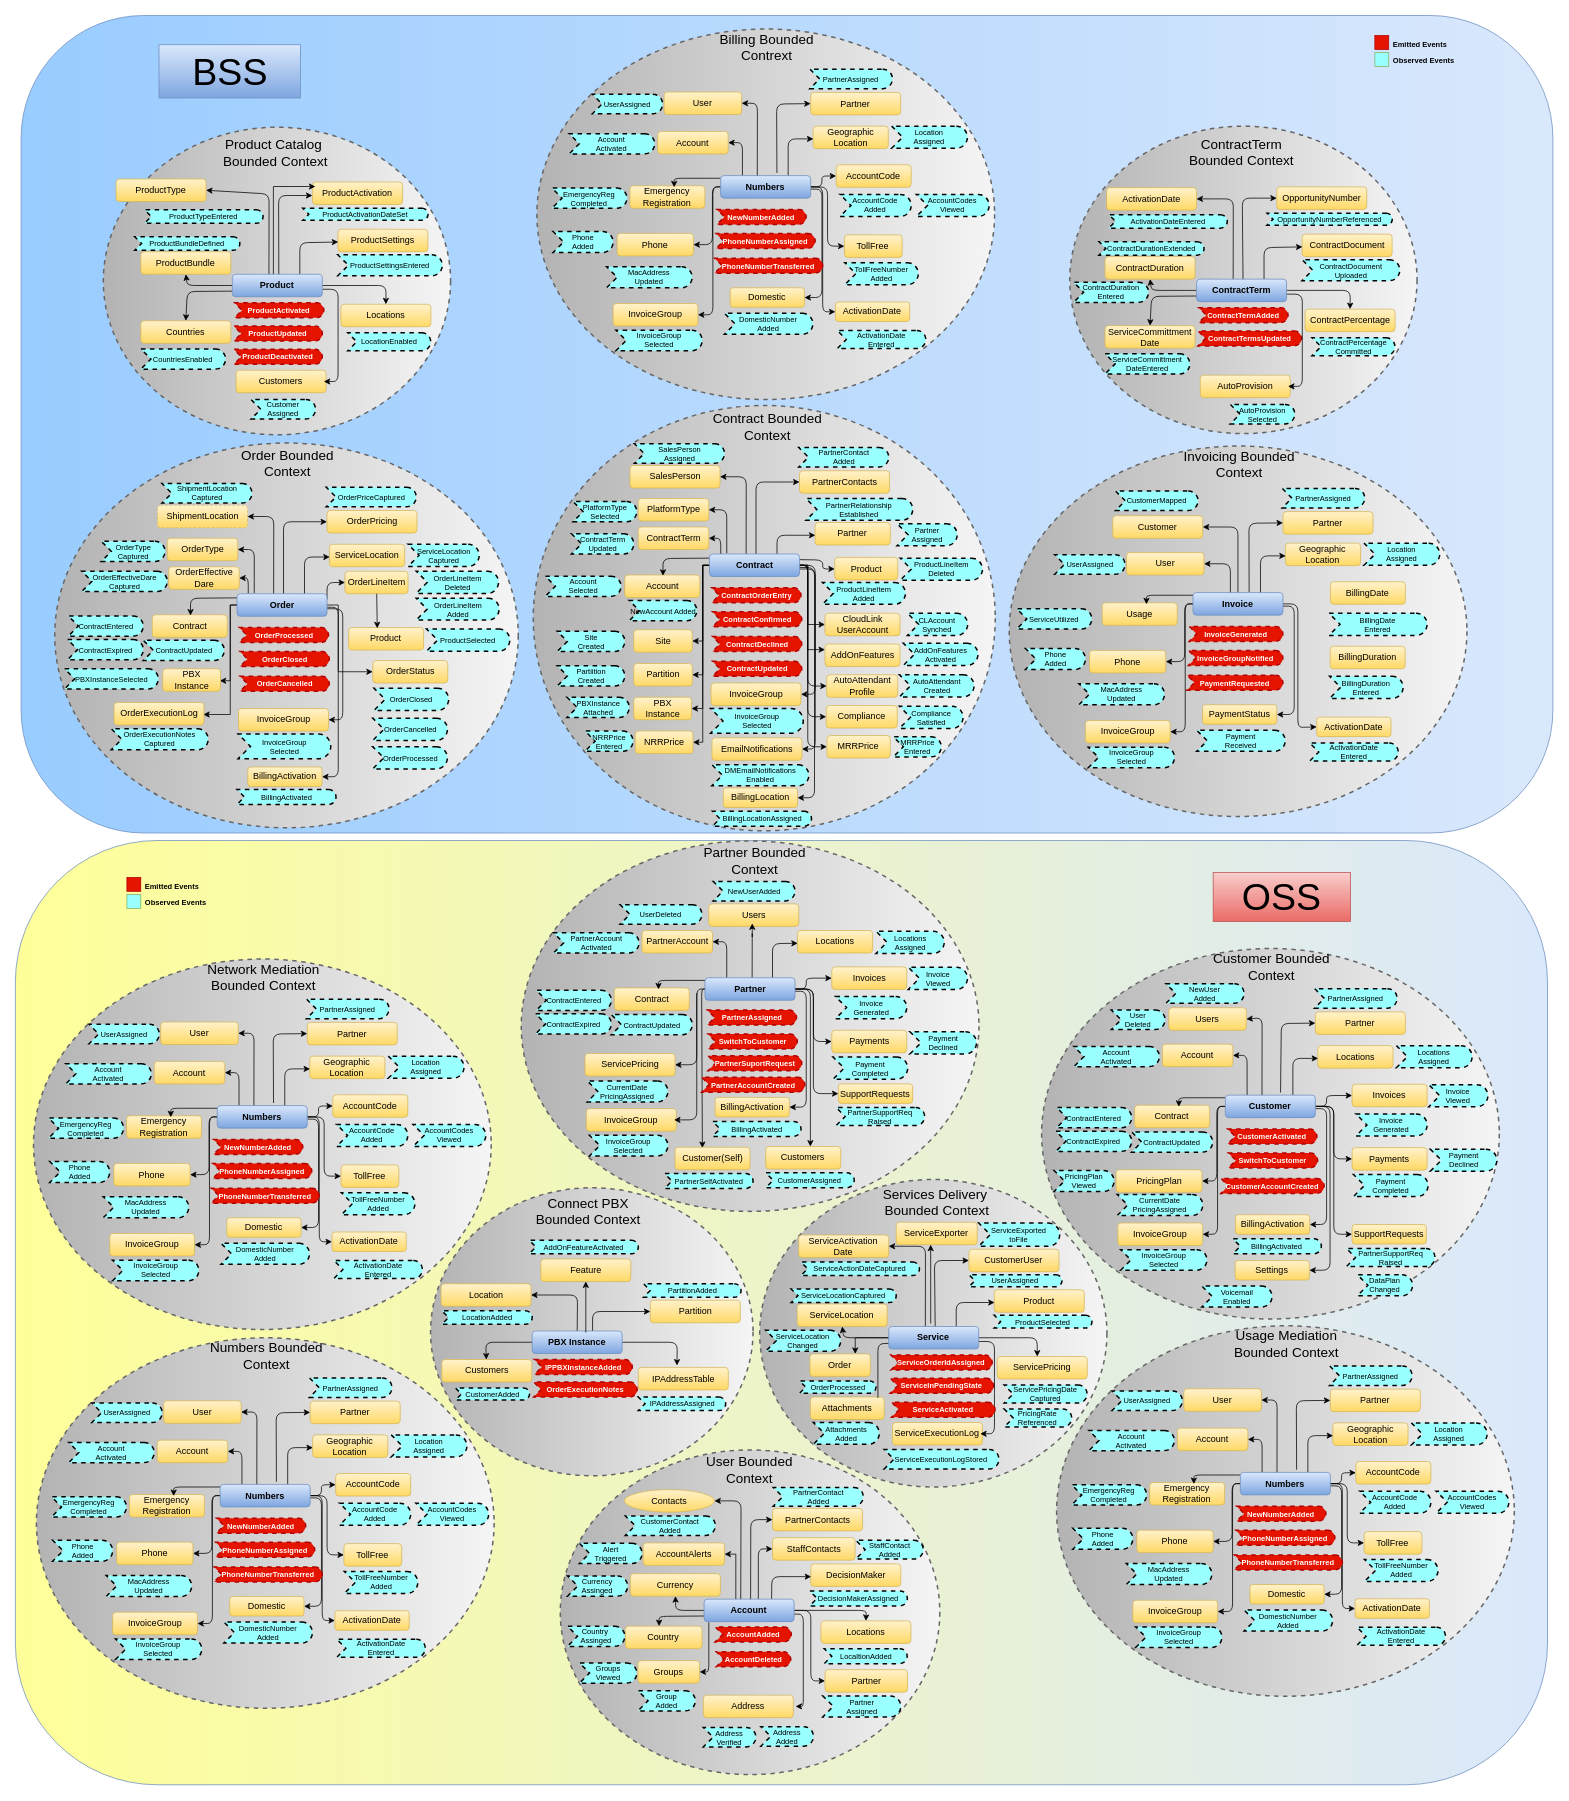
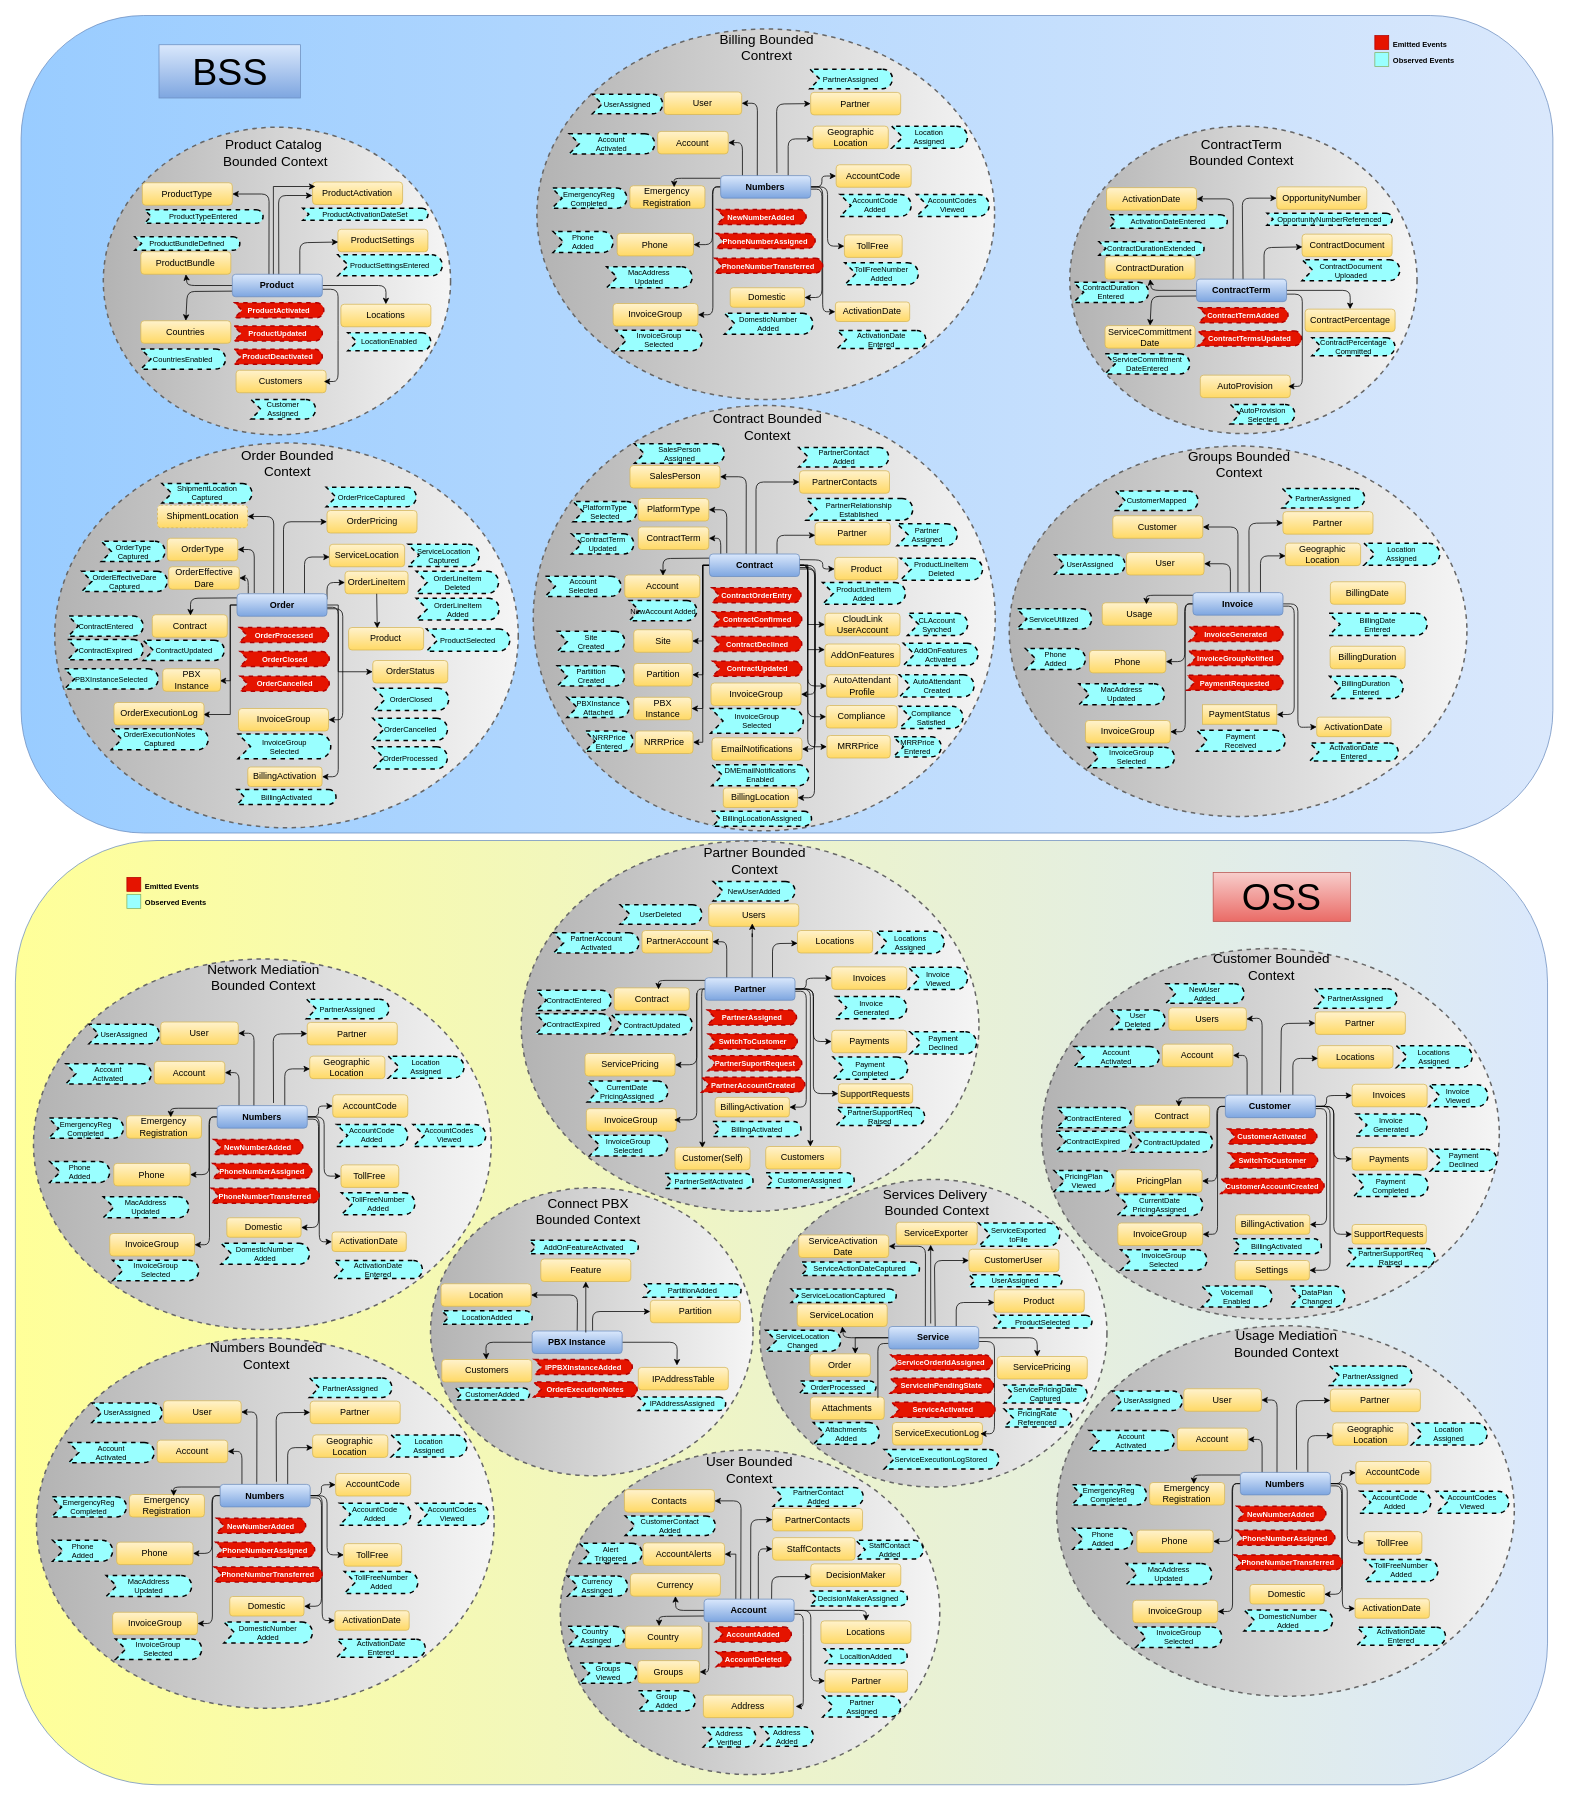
- <mxCell id="168" value="ProductType" style="rounded=1;whiteSpace=wrap;html=1;gradientColor=#ffd966;fillColor=#fff2cc;strokeColor=#d6b656;" parent="1" vertex="1"><mxGeometry x="154.25" y="238" width="120" height="30" as="geometry" /></mxCell>
+ <mxCell id="168" value="ProductType" style="rounded=1;whiteSpace=wrap;html=1;gradientColor=#ffd966;fillColor=#fff2cc;strokeColor=#d6b656;" parent="1" vertex="1"><mxGeometry x="189.25" y="243" width="120" height="30" as="geometry" /></mxCell>
- <mxCell id="450" value="Invoicing Bounded Context" style="text;html=1;strokeColor=none;fillColor=none;align=center;verticalAlign=middle;whiteSpace=wrap;rounded=0;dashed=1;fontSize=18;" parent="1" vertex="1"><mxGeometry x="1566.62" y="604" width="169.5" height="30" as="geometry" /></mxCell>
+ <mxCell id="450" value="Groups Bounded Context" style="text;html=1;strokeColor=none;fillColor=none;align=center;verticalAlign=middle;whiteSpace=wrap;rounded=0;dashed=1;fontSize=18;" parent="1" vertex="1"><mxGeometry x="1566.62" y="604" width="169.5" height="30" as="geometry" /></mxCell>
- <mxCell id="473" value="PaymentStatus" style="rounded=1;whiteSpace=wrap;html=1;gradientColor=#ffd966;fillColor=#fff2cc;strokeColor=#d6b656;" parent="1" vertex="1"><mxGeometry x="1602.88" y="939" width="99" height="26" as="geometry" /></mxCell>
+ <mxCell id="473" value="PaymentStatus" style="whiteSpace=wrap;html=1;gradientColor=#ffd966;fillColor=#fff2cc;strokeColor=#d6b656;rounded=0;" parent="1" vertex="1"><mxGeometry x="1602.88" y="939" width="99" height="26" as="geometry" /></mxCell>
- <mxCell id="281" value="DataPlan&lt;br&gt;Changed" style="html=1;outlineConnect=0;whiteSpace=wrap;fillColor=#99ffff;shape=mxgraph.archimate3.event;dashed=1;strokeWidth=2;fontSize=10;" parent="1" vertex="1"><mxGeometry x="1809.32" y="1699" width="73.62" height="28" as="geometry" /></mxCell>
+ <mxCell id="281" value="DataPlan&lt;br&gt;Changed" style="html=1;outlineConnect=0;whiteSpace=wrap;fillColor=#99ffff;shape=mxgraph.archimate3.event;dashed=1;strokeWidth=2;fontSize=10;" parent="1" vertex="1"><mxGeometry x="1719.32" y="1714" width="73.62" height="28" as="geometry" /></mxCell>
- <mxCell id="503" value="Contacts" style="ellipse;whiteSpace=wrap;html=1;gradientColor=#ffd966;fillColor=#fff2cc;strokeColor=#d6b656;" parent="1" vertex="1"><mxGeometry x="832.06" y="1985.5" width="120" height="30" as="geometry" /></mxCell>
+ <mxCell id="503" value="Contacts" style="rounded=1;whiteSpace=wrap;html=1;gradientColor=#ffd966;fillColor=#fff2cc;strokeColor=#d6b656;" parent="1" vertex="1"><mxGeometry x="832.06" y="1985.5" width="120" height="30" as="geometry" /></mxCell>
